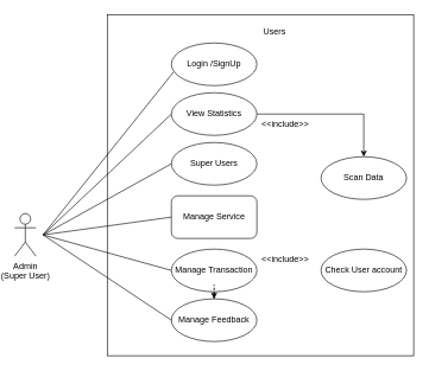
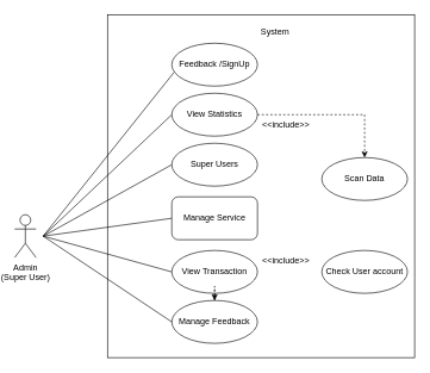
- <mxCell id="20" value="Users" style="text;html=1;strokeColor=none;fillColor=none;align=center;verticalAlign=middle;whiteSpace=wrap;rounded=0;" vertex="1" parent="1"><mxGeometry x="355" y="30" width="60" height="30" as="geometry" /></mxCell>
+ <mxCell id="20" value="System" style="text;html=1;strokeColor=none;fillColor=none;align=center;verticalAlign=middle;whiteSpace=wrap;rounded=0;" vertex="1" parent="1"><mxGeometry x="355" y="30" width="60" height="30" as="geometry" /></mxCell>
- <mxCell id="9" value="Login /SignUp" style="ellipse;whiteSpace=wrap;html=1;" parent="1" vertex="1"><mxGeometry x="240" y="60" width="120" height="60" as="geometry" /></mxCell>
+ <mxCell id="9" value="Feedback /SignUp" style="ellipse;whiteSpace=wrap;html=1;" parent="1" vertex="1"><mxGeometry x="240" y="60" width="120" height="60" as="geometry" /></mxCell>
- <mxCell id="14" style="edgeStyle=orthogonalEdgeStyle;rounded=0;orthogonalLoop=1;jettySize=auto;html=1;dashed=0;" edge="1" parent="1" source="10" target="15"><mxGeometry x="180" y="-20" as="geometry" /></mxCell>
+ <mxCell id="14" style="edgeStyle=orthogonalEdgeStyle;rounded=0;orthogonalLoop=1;jettySize=auto;html=1;dashed=1;" edge="1" parent="1" source="10" target="15"><mxGeometry x="180" y="-20" as="geometry" /></mxCell>
- <mxCell id="12" value="Manage Transaction" style="ellipse;whiteSpace=wrap;html=1;" vertex="1" parent="1"><mxGeometry x="240" y="350" width="120" height="60" as="geometry" /></mxCell>
+ <mxCell id="12" value="View Transaction" style="ellipse;whiteSpace=wrap;html=1;" vertex="1" parent="1"><mxGeometry x="240" y="350" width="120" height="60" as="geometry" /></mxCell>
